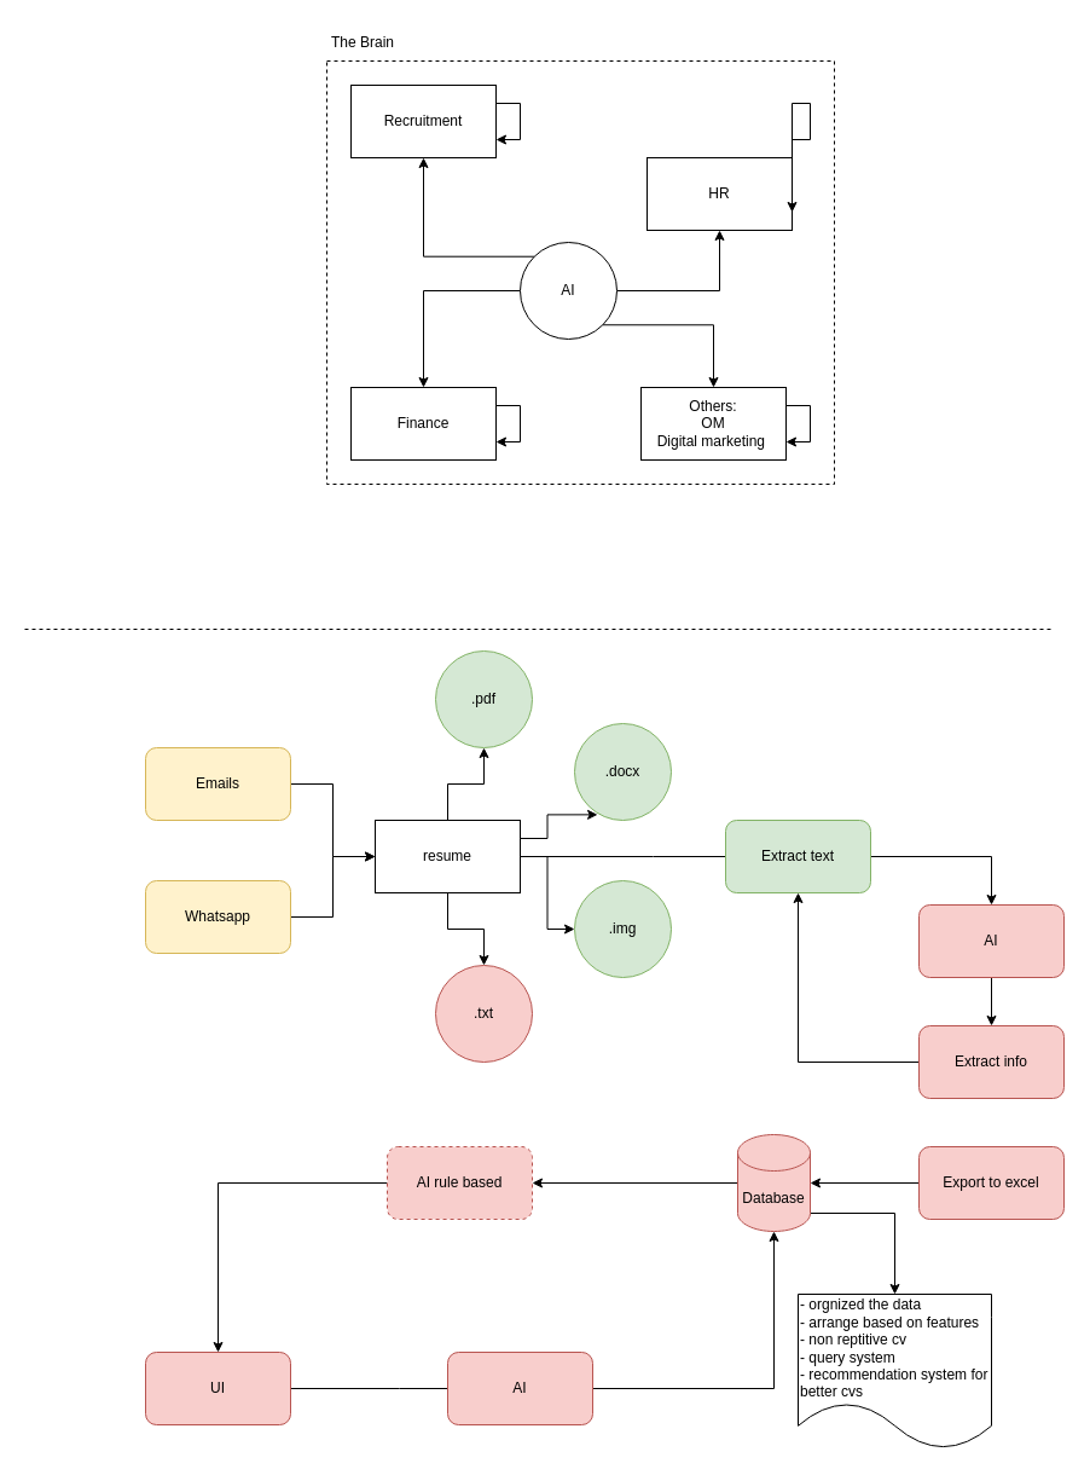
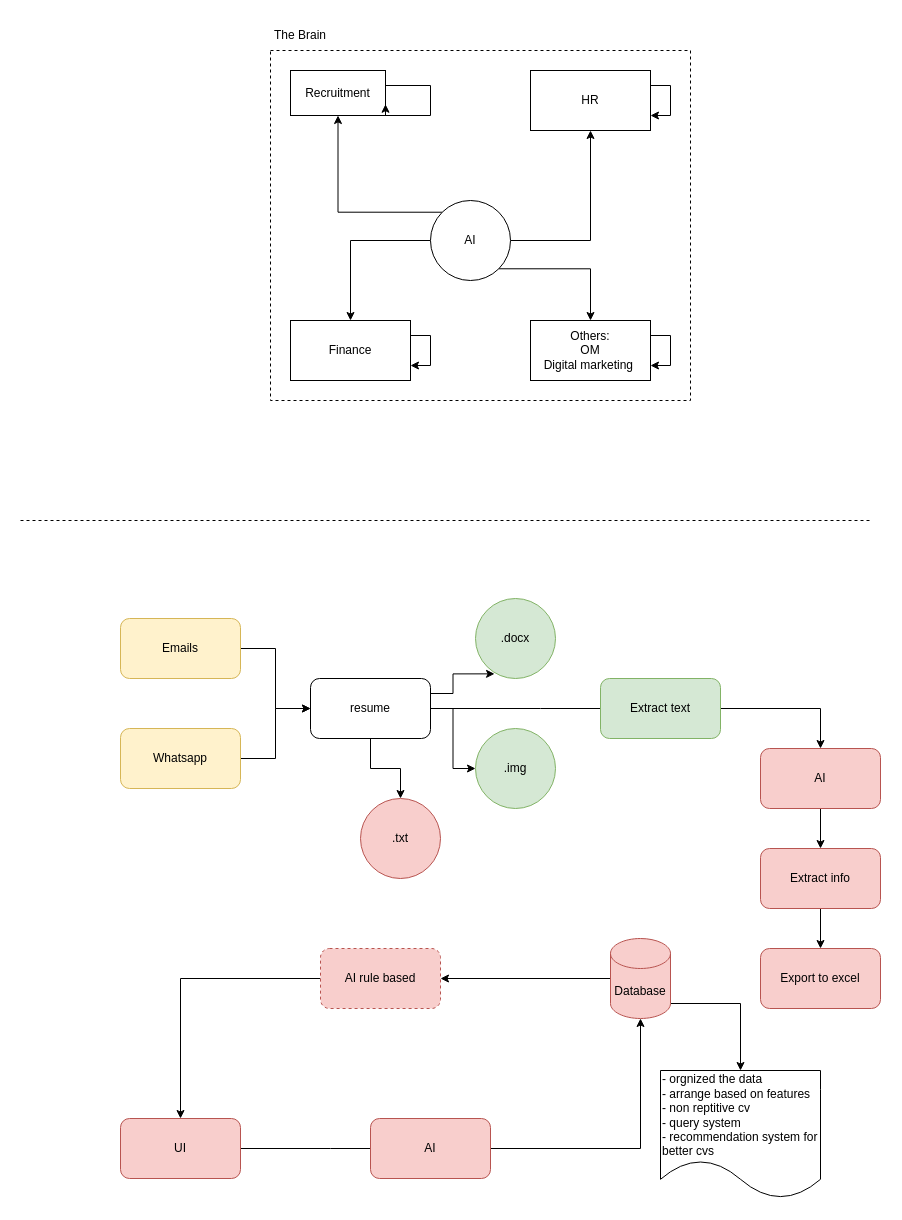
- <mxCell id="9" value="Recruitment" style="rounded=0;whiteSpace=wrap;html=1;" parent="1" vertex="1"><mxGeometry x="290" y="70" width="120" height="60" as="geometry" /></mxCell>
+ <mxCell id="9" value="Recruitment" style="rounded=0;whiteSpace=wrap;html=1;" parent="1" vertex="1"><mxGeometry x="290" y="70" width="95" height="45" as="geometry" /></mxCell>
- <mxCell id="8" value="HR" style="rounded=0;whiteSpace=wrap;html=1;" parent="1" vertex="1"><mxGeometry x="535" y="130" width="120" height="60" as="geometry" /></mxCell>
+ <mxCell id="8" value="HR" style="rounded=0;whiteSpace=wrap;html=1;" parent="1" vertex="1"><mxGeometry x="530" y="70" width="120" height="60" as="geometry" /></mxCell>
- <mxCell id="27" value=".pdf" style="ellipse;whiteSpace=wrap;html=1;aspect=fixed;fillColor=#d5e8d4;strokeColor=#82b366;" vertex="1" parent="1"><mxGeometry x="360" y="538" width="80" height="80" as="geometry" /></mxCell>
- <mxCell id="21" style="edgeStyle=orthogonalEdgeStyle;rounded=0;orthogonalLoop=1;jettySize=auto;html=1;entryX=0.5;entryY=1;entryDx=0;entryDy=0;" edge="1" parent="1" source="26" target="27"><mxGeometry relative="1" as="geometry" /></mxCell>
- <mxCell id="26" value="resume" style="whiteSpace=wrap;html=1;rounded=0;" vertex="1" parent="1"><mxGeometry x="310" y="678" width="120" height="60" as="geometry" /></mxCell>
+ <mxCell id="26" value="resume" style="rounded=1;whiteSpace=wrap;html=1;" vertex="1" parent="1"><mxGeometry x="310" y="678" width="120" height="60" as="geometry" /></mxCell>
- <mxCell id="35" style="edgeStyle=orthogonalEdgeStyle;rounded=0;orthogonalLoop=1;jettySize=auto;html=1;" edge="1" parent="1" source="36" target="32"><mxGeometry relative="1" as="geometry"><mxPoint x="820" y="958" as="targetPoint" /></mxGeometry></mxCell>
+ <mxCell id="35" style="edgeStyle=orthogonalEdgeStyle;rounded=0;orthogonalLoop=1;jettySize=auto;html=1;" edge="1" parent="1" source="36" target="38"><mxGeometry relative="1" as="geometry"><mxPoint x="820" y="958" as="targetPoint" /></mxGeometry></mxCell>
- <mxCell id="37" style="edgeStyle=orthogonalEdgeStyle;rounded=0;orthogonalLoop=1;jettySize=auto;html=1;" edge="1" parent="1" source="38" target="41"><mxGeometry relative="1" as="geometry"><mxPoint x="550" y="978" as="targetPoint" /></mxGeometry></mxCell>
